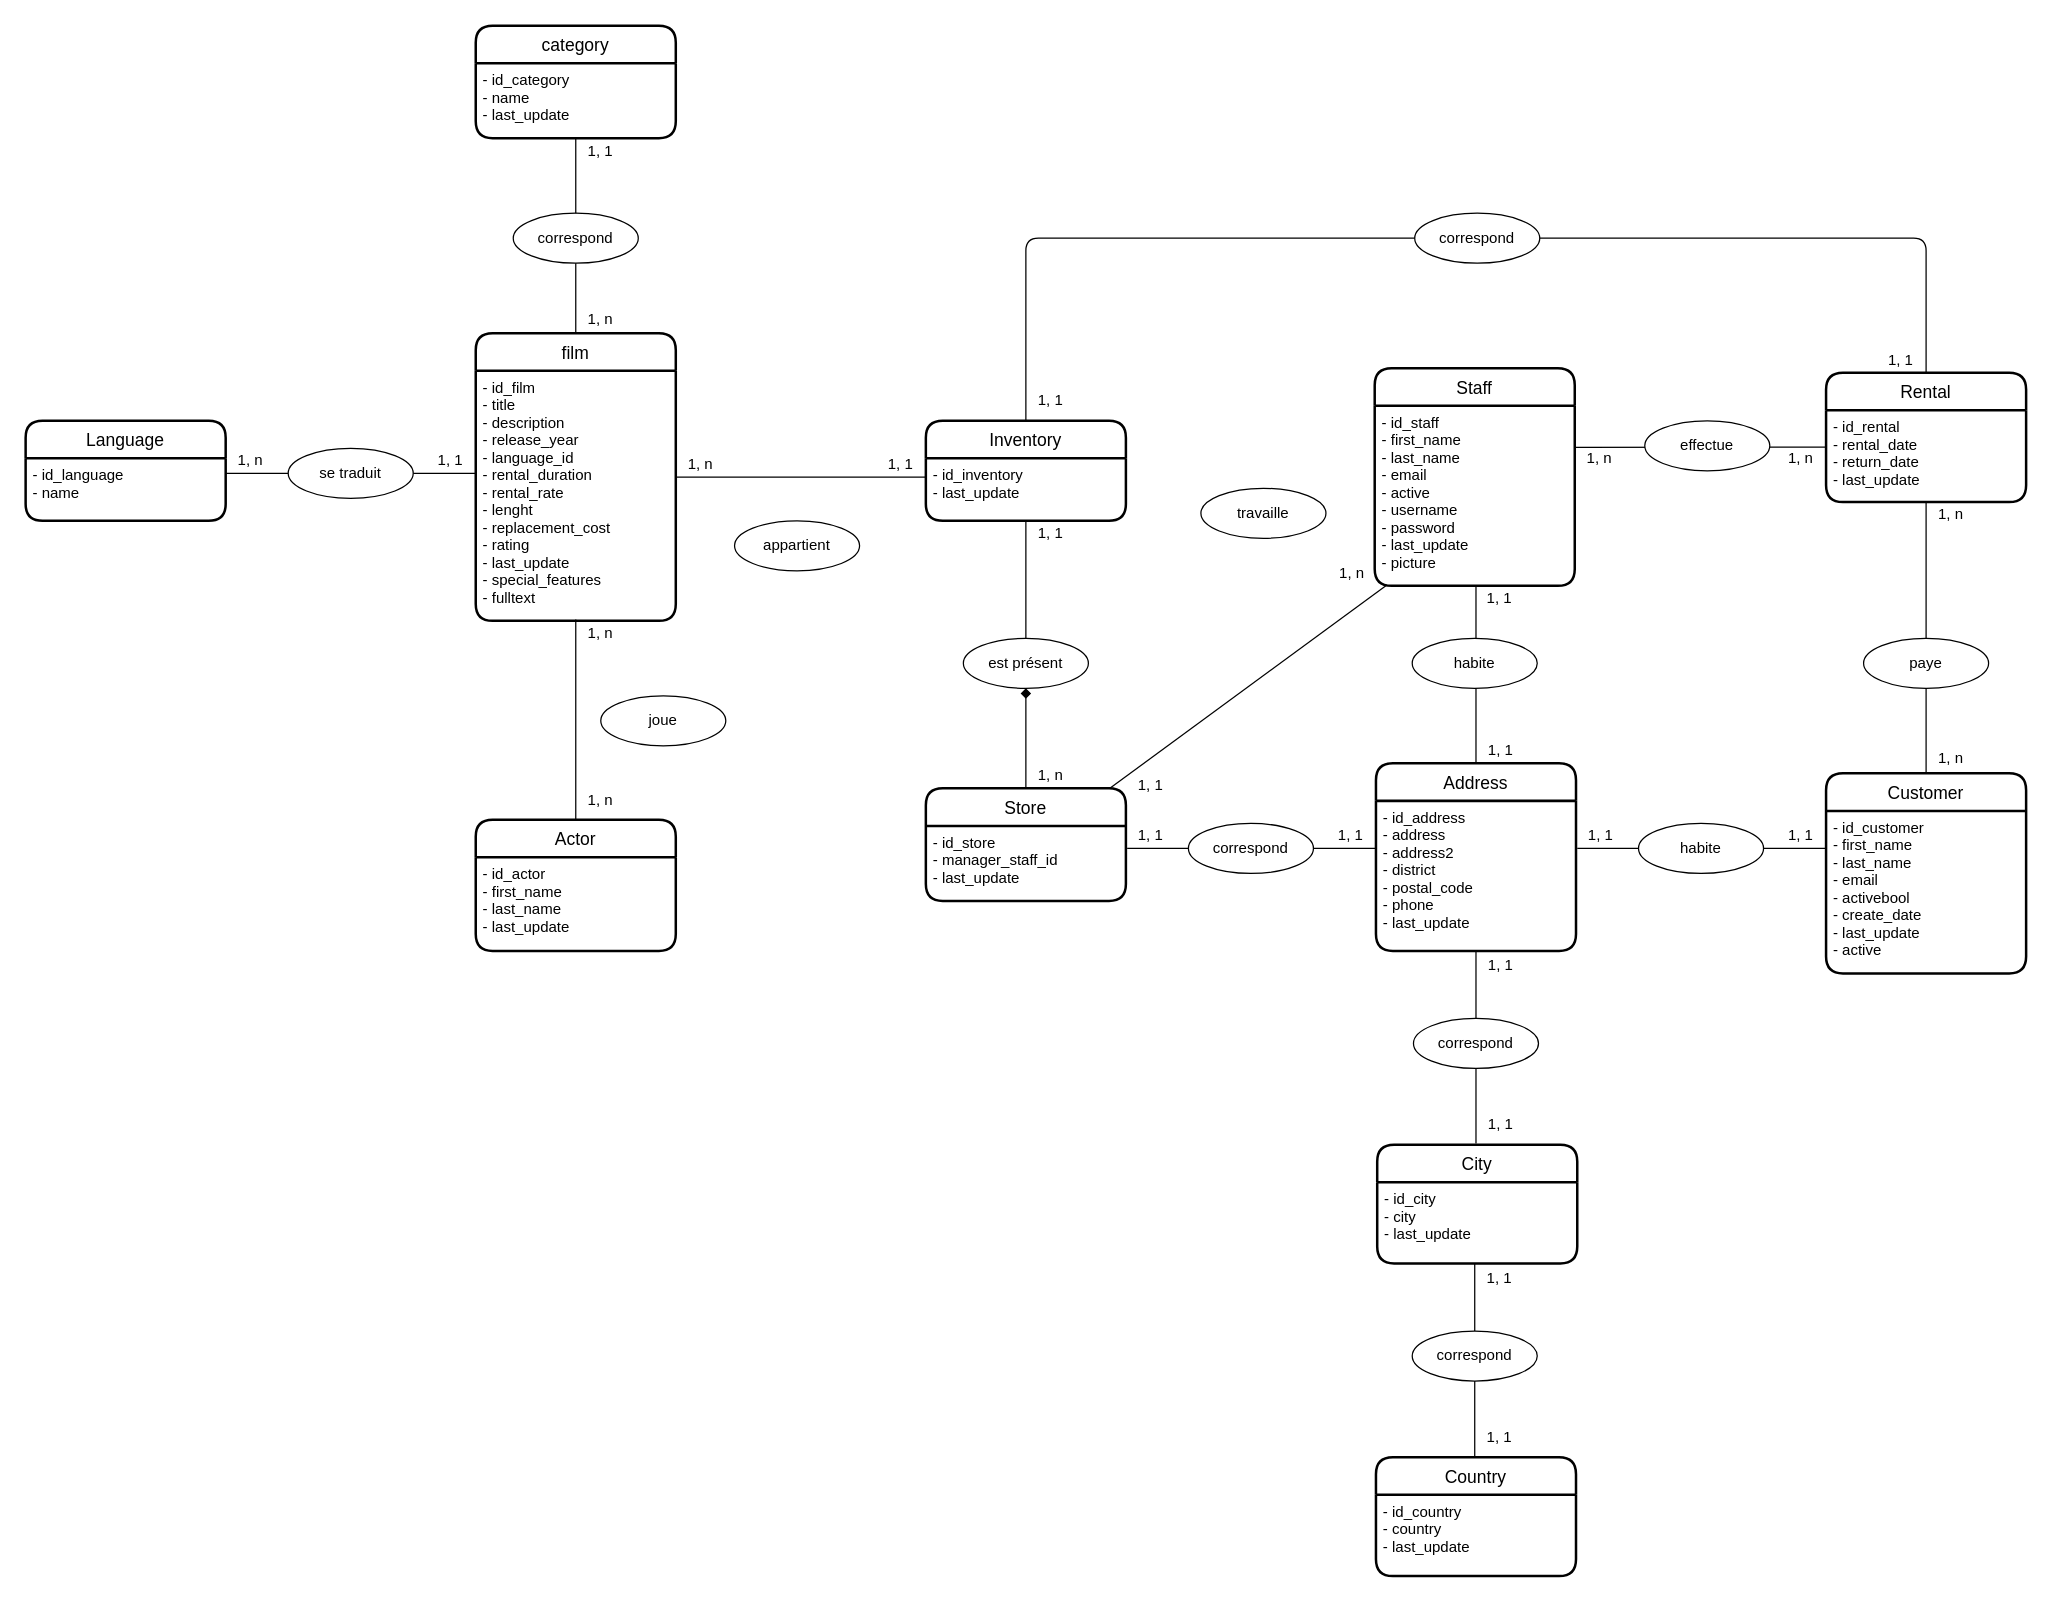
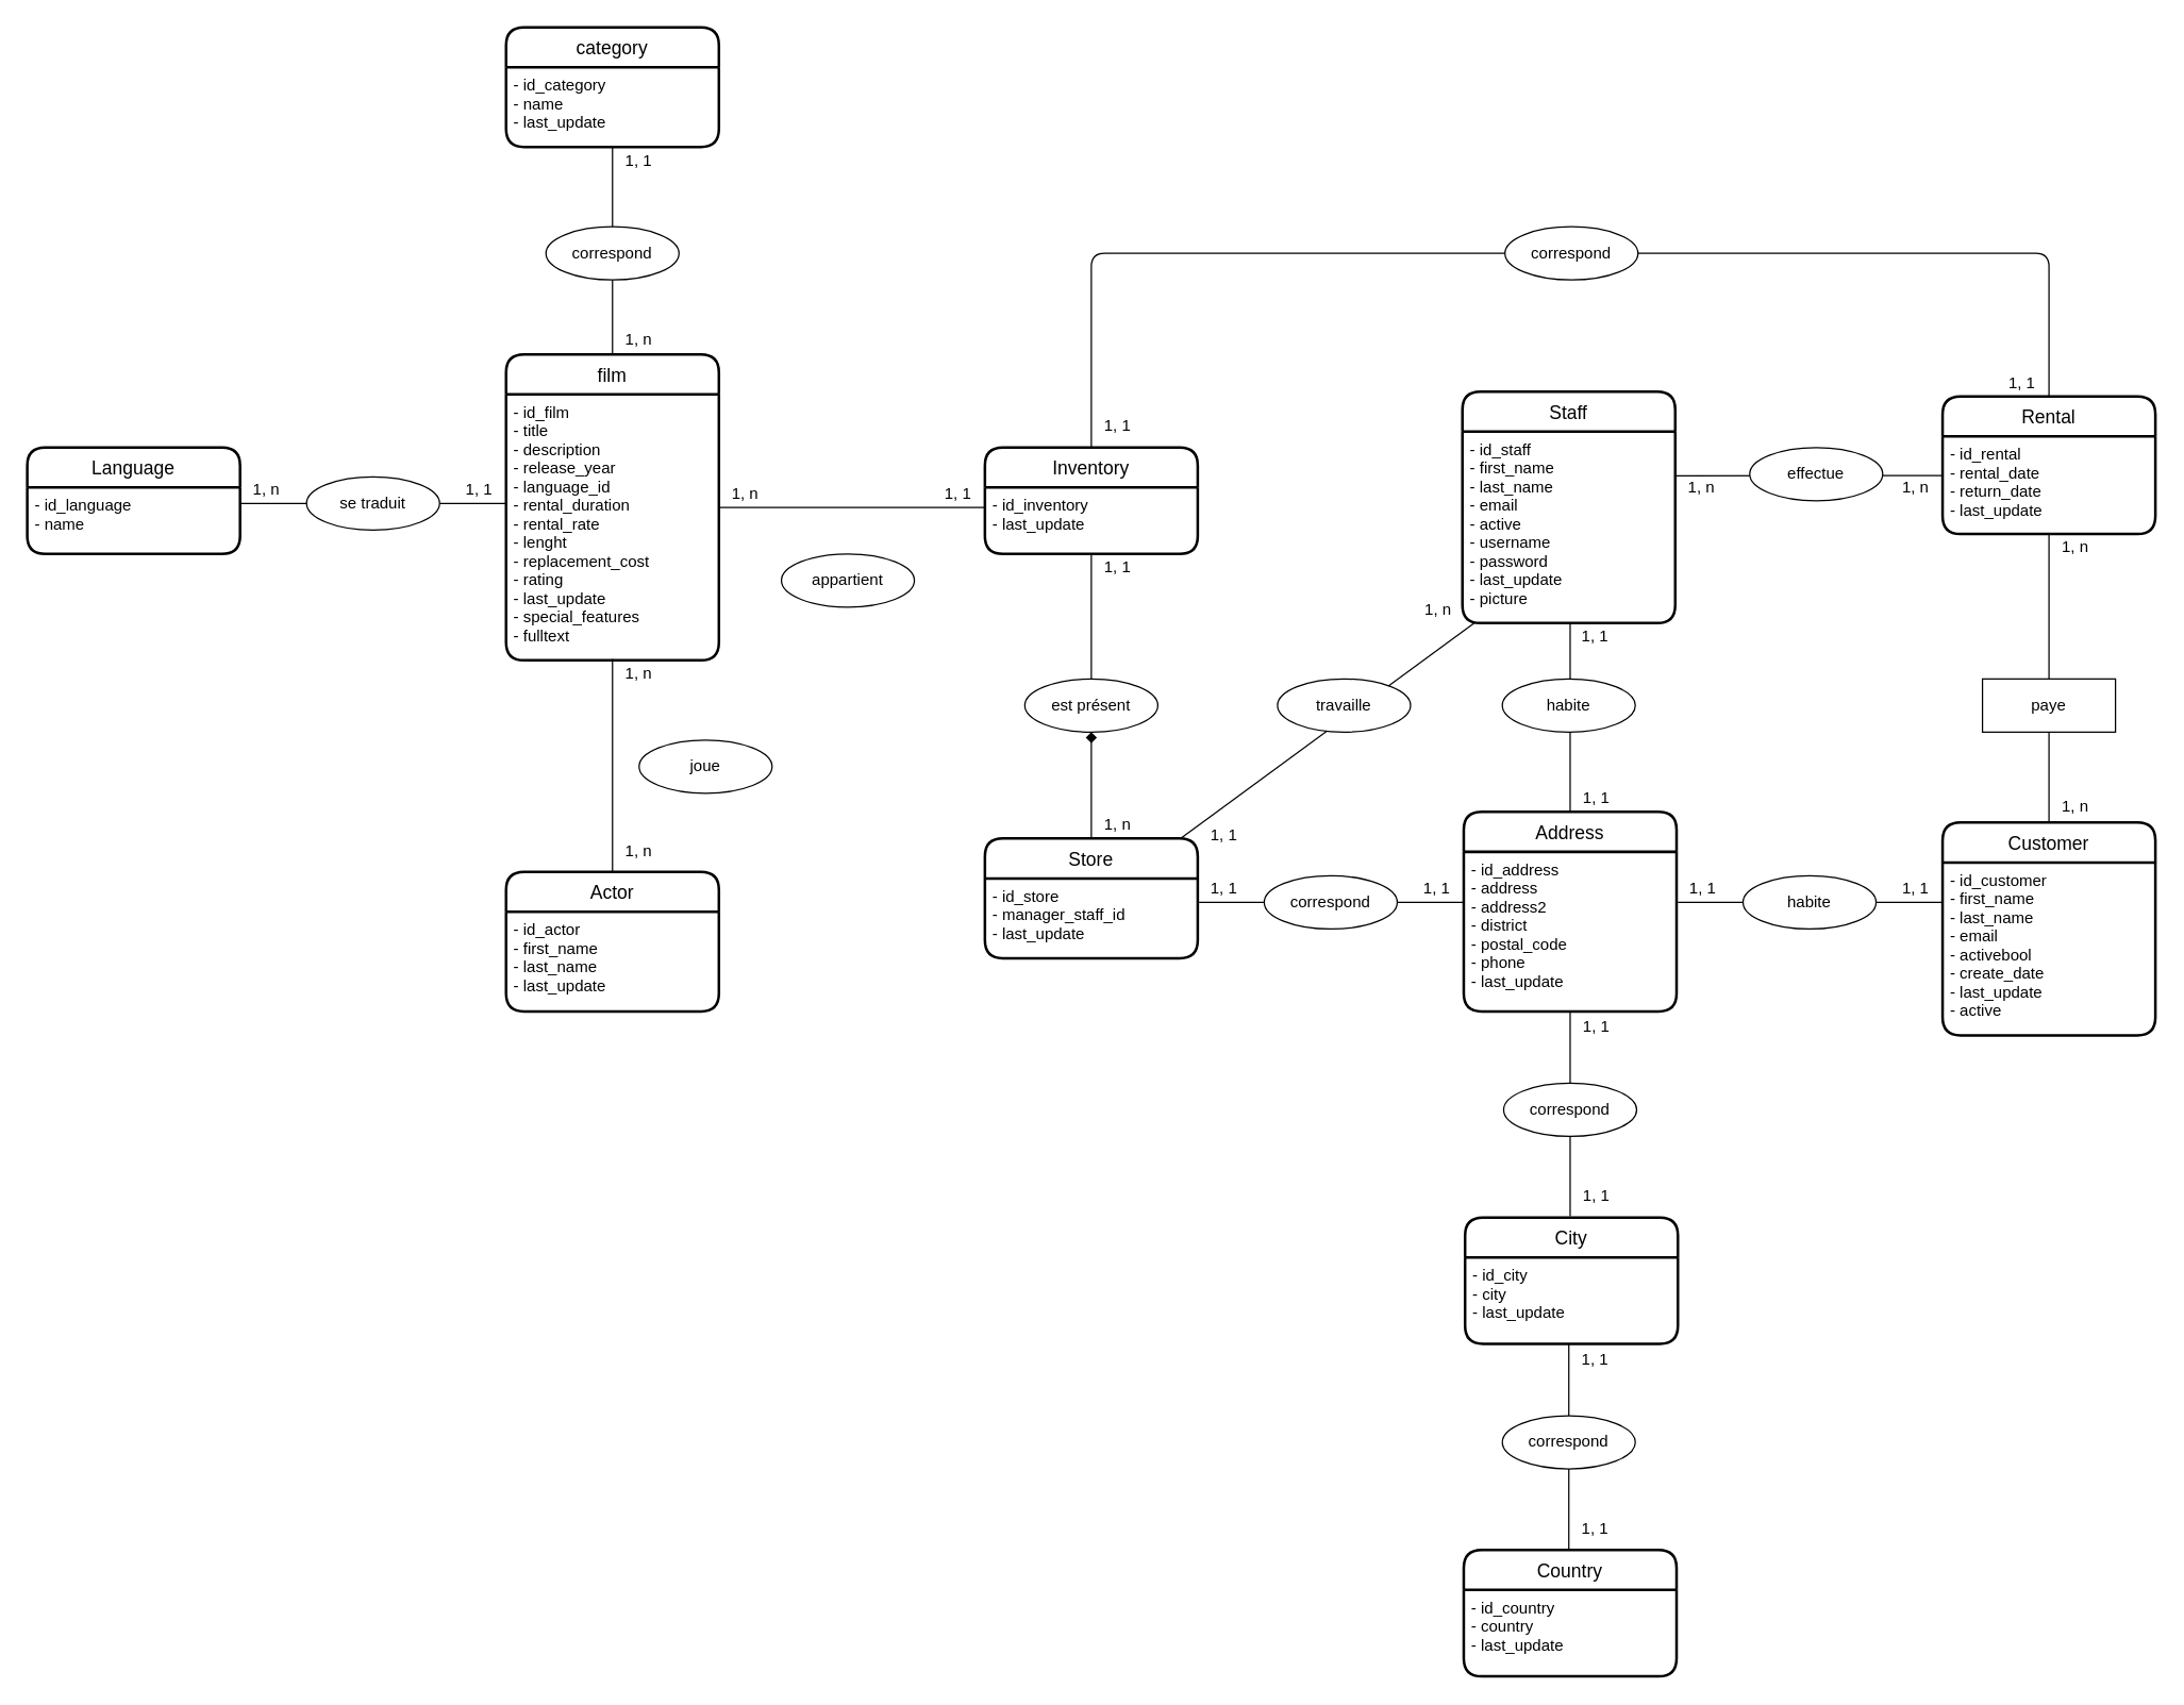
- <mxCell id="45" value="travaille" style="ellipse;whiteSpace=wrap;html=1;align=center;" vertex="1" parent="1"><mxGeometry x="960" y="390" width="100" height="40" as="geometry" /></mxCell>
+ <mxCell id="45" value="travaille" style="ellipse;whiteSpace=wrap;html=1;align=center;" vertex="1" parent="1"><mxGeometry x="960" y="510" width="100" height="40" as="geometry" /></mxCell>
- <mxCell id="54" value="paye" style="ellipse;whiteSpace=wrap;html=1;align=center;" vertex="1" parent="1"><mxGeometry x="1490" y="510" width="100" height="40" as="geometry" /></mxCell>
+ <mxCell id="54" value="paye" style="whiteSpace=wrap;html=1;align=center;rounded=0;" vertex="1" parent="1"><mxGeometry x="1490" y="510" width="100" height="40" as="geometry" /></mxCell>
